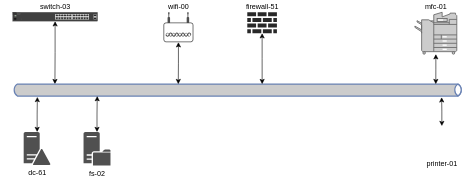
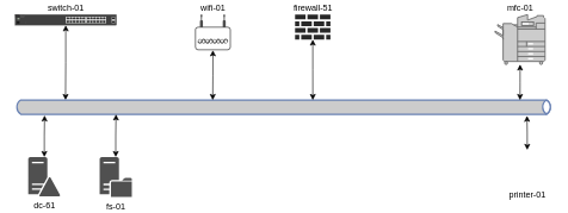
- <mxCell id="3" value="switch-03" style="html=1;verticalLabelPosition=top;verticalAlign=bottom;outlineConnect=0;shadow=0;dashed=0;shape=mxgraph.rack.hpe_aruba.switches.j9856a_2530_24g_2sfpplus_switch;labelPosition=center;align=center;" parent="1" vertex="1"><mxGeometry x="20" y="20" width="142" height="15" as="geometry" /></mxCell>
+ <mxCell id="3" value="switch-01" style="html=1;verticalLabelPosition=top;verticalAlign=bottom;outlineConnect=0;shadow=0;dashed=0;shape=mxgraph.rack.hpe_aruba.switches.j9856a_2530_24g_2sfpplus_switch;labelPosition=center;align=center;" parent="1" vertex="1"><mxGeometry x="20" y="20" width="142" height="15" as="geometry" /></mxCell>
- <mxCell id="6" value="&lt;div&gt;wifi-00&lt;/div&gt;" style="points=[[0.03,0.36,0],[0.18,0,0],[0.5,0.34,0],[0.82,0,0],[0.97,0.36,0],[1,0.67,0],[0.975,0.975,0],[0.5,1,0],[0.025,0.975,0],[0,0.67,0]];verticalLabelPosition=top;sketch=0;html=1;verticalAlign=bottom;aspect=fixed;align=center;pointerEvents=1;shape=mxgraph.cisco19.wireless_access_point;fillColor=#4D4D4D;strokeColor=none;fontColor=#000000;labelPosition=center;" parent="1" vertex="1"><mxGeometry x="272" y="20" width="50" height="50" as="geometry" /></mxCell>
+ <mxCell id="6" value="&lt;div&gt;wifi-01&lt;/div&gt;" style="points=[[0.03,0.36,0],[0.18,0,0],[0.5,0.34,0],[0.82,0,0],[0.97,0.36,0],[1,0.67,0],[0.975,0.975,0],[0.5,1,0],[0.025,0.975,0],[0,0.67,0]];verticalLabelPosition=top;sketch=0;html=1;verticalAlign=bottom;aspect=fixed;align=center;pointerEvents=1;shape=mxgraph.cisco19.wireless_access_point;fillColor=#4D4D4D;strokeColor=none;fontColor=#000000;labelPosition=center;" parent="1" vertex="1"><mxGeometry x="272" y="20" width="50" height="50" as="geometry" /></mxCell>
- <mxCell id="10" value="fs-02" style="sketch=0;pointerEvents=1;shadow=0;dashed=0;html=1;strokeColor=none;fillColor=#505050;labelPosition=center;verticalLabelPosition=bottom;verticalAlign=top;outlineConnect=0;align=center;shape=mxgraph.office.servers.file_server;fontColor=#000000;" parent="1" vertex="1"><mxGeometry x="138.5" y="220" width="45" height="56" as="geometry" /></mxCell>
+ <mxCell id="10" value="fs-01" style="sketch=0;pointerEvents=1;shadow=0;dashed=0;html=1;strokeColor=none;fillColor=#505050;labelPosition=center;verticalLabelPosition=bottom;verticalAlign=top;outlineConnect=0;align=center;shape=mxgraph.office.servers.file_server;fontColor=#000000;" parent="1" vertex="1"><mxGeometry x="138.5" y="220" width="45" height="56" as="geometry" /></mxCell>
